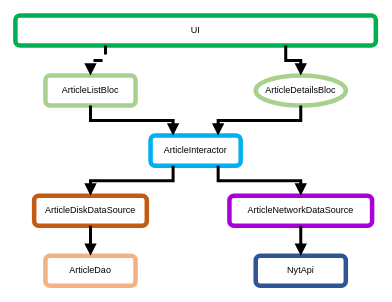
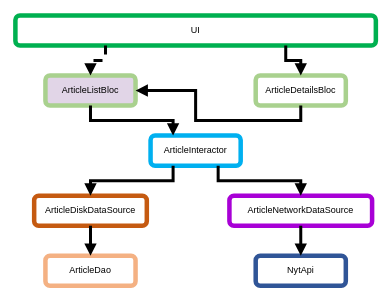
- <mxCell id="7" value="ArticleListBloc" style="rounded=1;whiteSpace=wrap;html=1;strokeColor=#A9D18E;strokeWidth=6;fontStyle=0" vertex="1" parent="1"><mxGeometry x="60" y="100" width="120" height="40" as="geometry" /></mxCell>
+ <mxCell id="7" value="ArticleListBloc" style="rounded=1;whiteSpace=wrap;html=1;strokeColor=#A9D18E;strokeWidth=6;fontStyle=0;fillColor=#e1d5e7;" vertex="1" parent="1"><mxGeometry x="60" y="100" width="120" height="40" as="geometry" /></mxCell>
- <mxCell id="8" value="ArticleDetailsBloc" style="ellipse;whiteSpace=wrap;html=1;strokeColor=#A9D18E;strokeWidth=6;fontStyle=0;" vertex="1" parent="1"><mxGeometry x="340" y="100" width="120" height="40" as="geometry" /></mxCell>
+ <mxCell id="8" value="ArticleDetailsBloc" style="rounded=1;whiteSpace=wrap;html=1;strokeColor=#A9D18E;strokeWidth=6;fontStyle=0" vertex="1" parent="1"><mxGeometry x="340" y="100" width="120" height="40" as="geometry" /></mxCell>
- <mxCell id="15" style="edgeStyle=orthogonalEdgeStyle;rounded=0;orthogonalLoop=1;jettySize=auto;html=1;exitX=0.5;exitY=1;exitDx=0;exitDy=0;entryX=0.75;entryY=0;entryDx=0;entryDy=0;strokeWidth=4;endArrow=block;endFill=1;" edge="1" parent="1" source="8" target="6"><mxGeometry relative="1" as="geometry" /></mxCell>
+ <mxCell id="15" style="edgeStyle=orthogonalEdgeStyle;rounded=0;orthogonalLoop=1;jettySize=auto;html=1;exitX=0.5;exitY=1;exitDx=0;exitDy=0;strokeWidth=4;endArrow=block;endFill=1;" edge="1" parent="1" source="8" target="7"><mxGeometry relative="1" as="geometry" /></mxCell>
